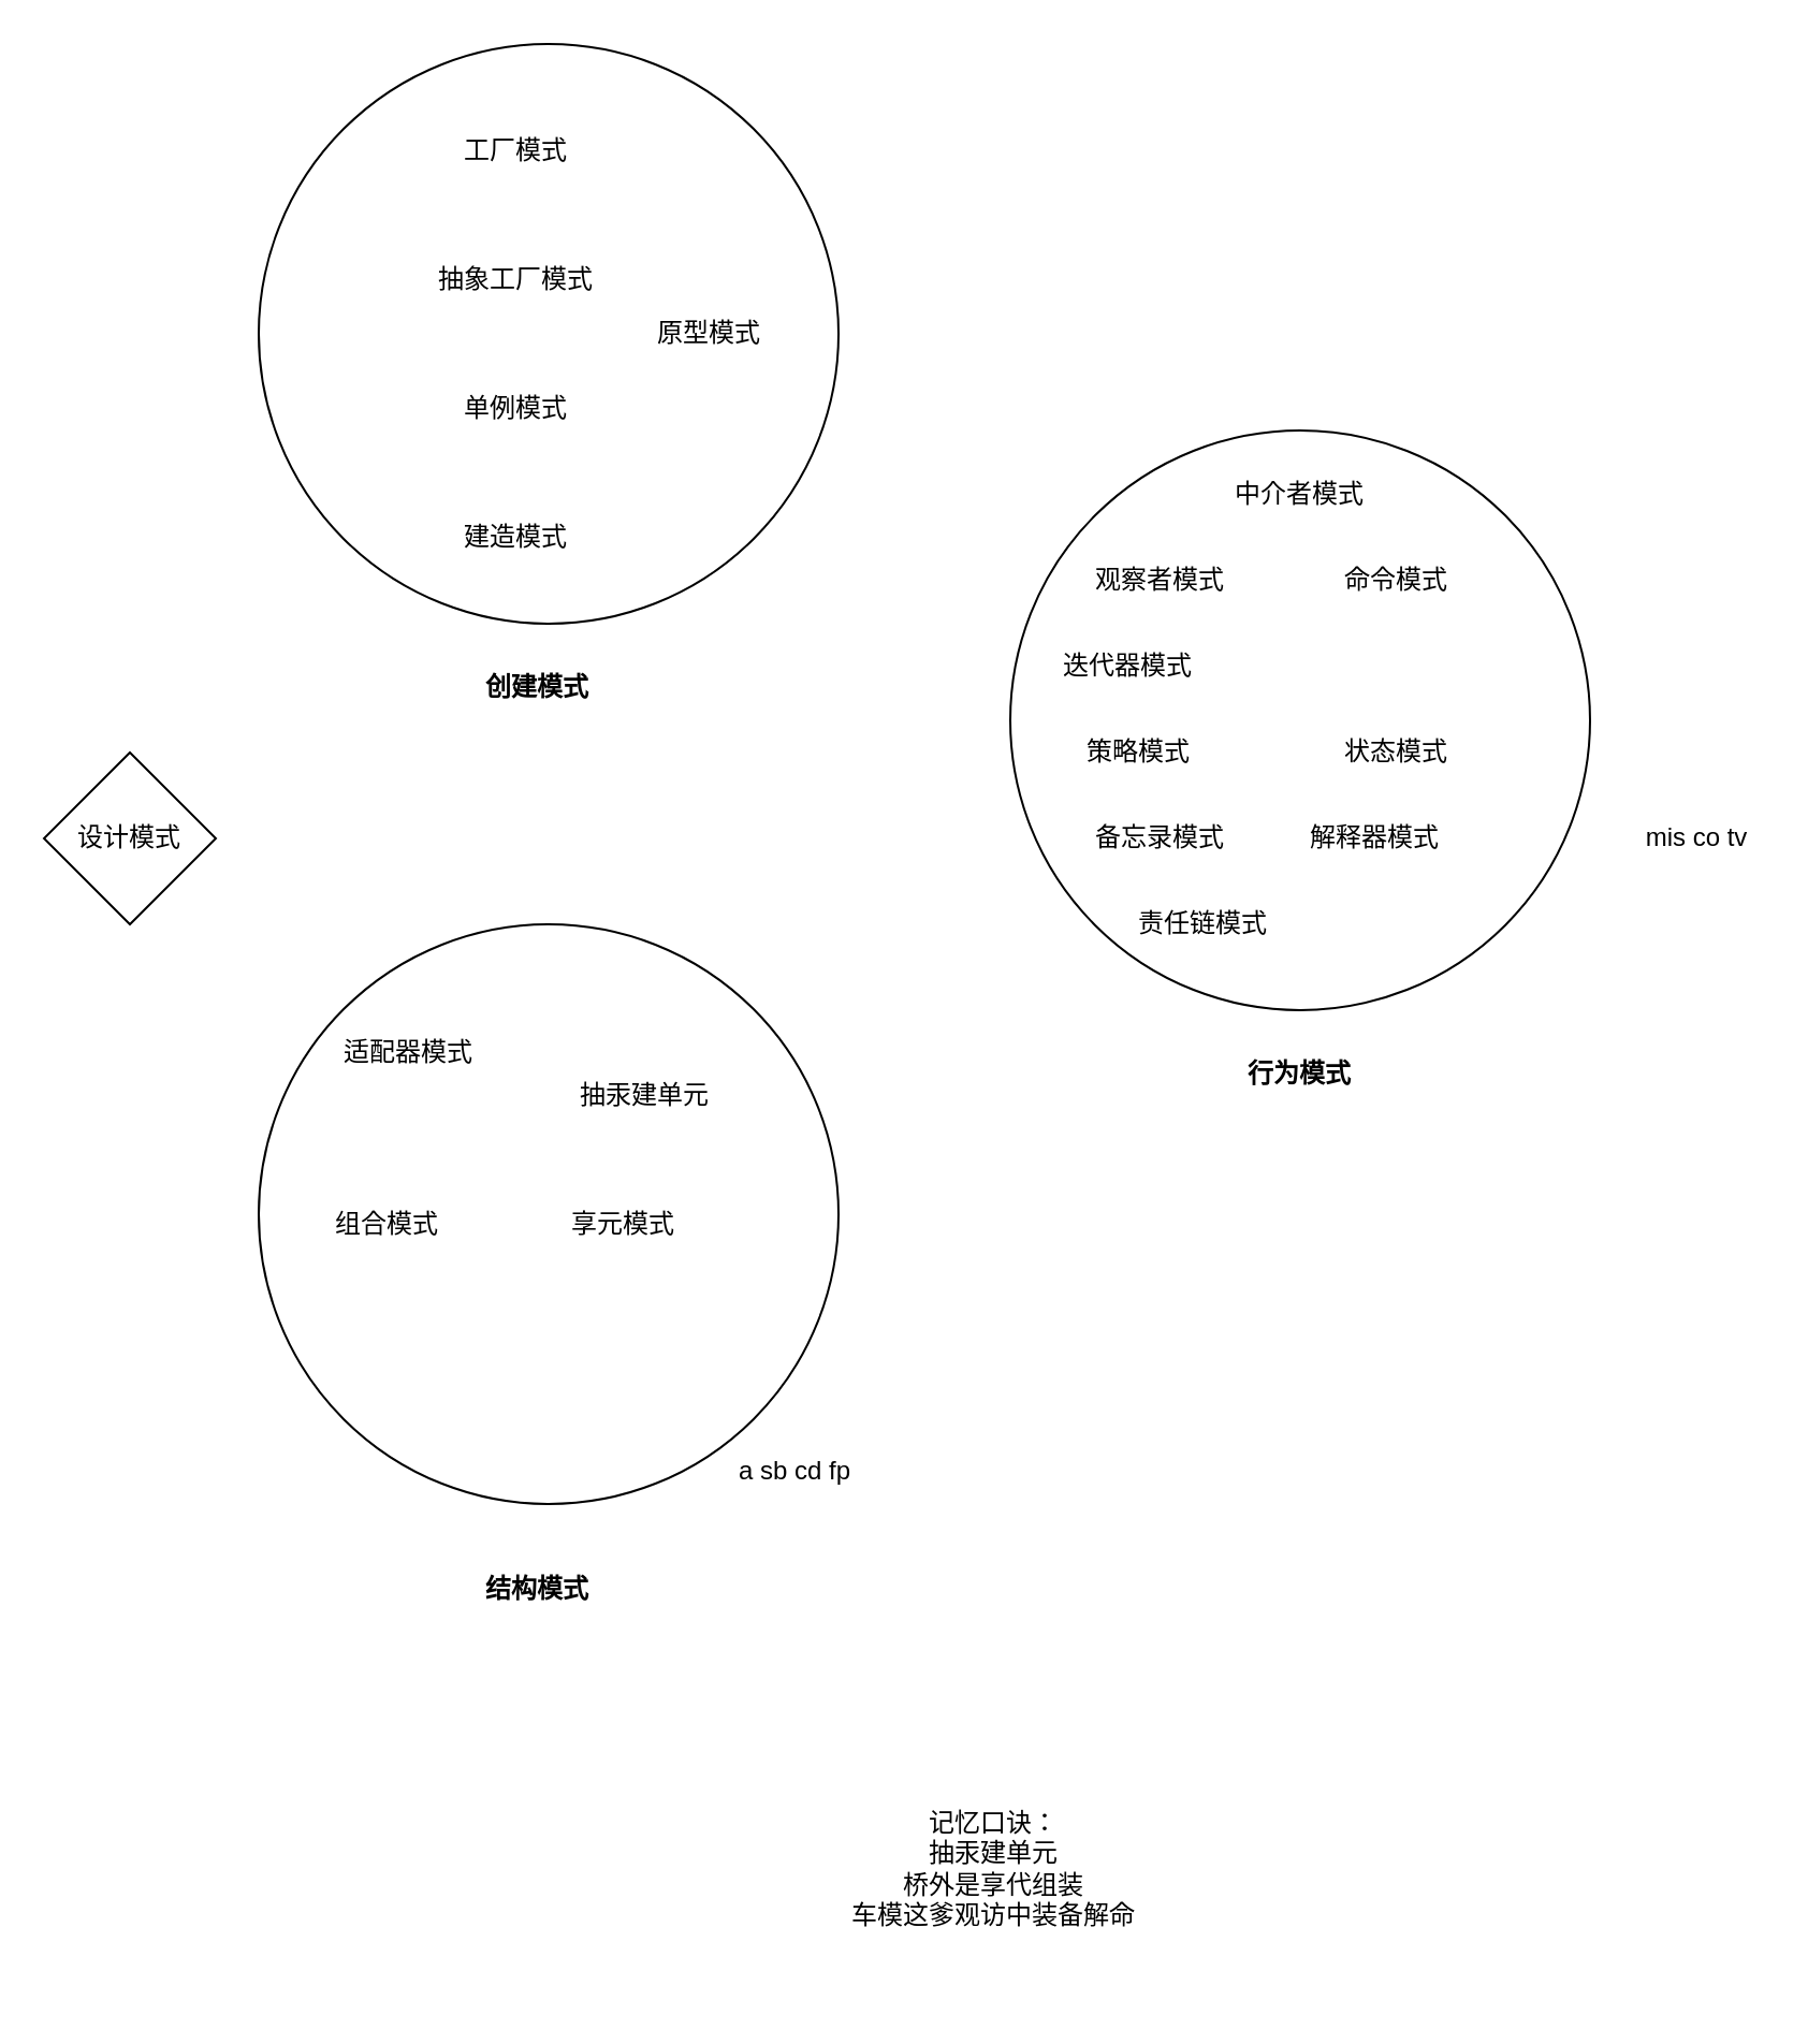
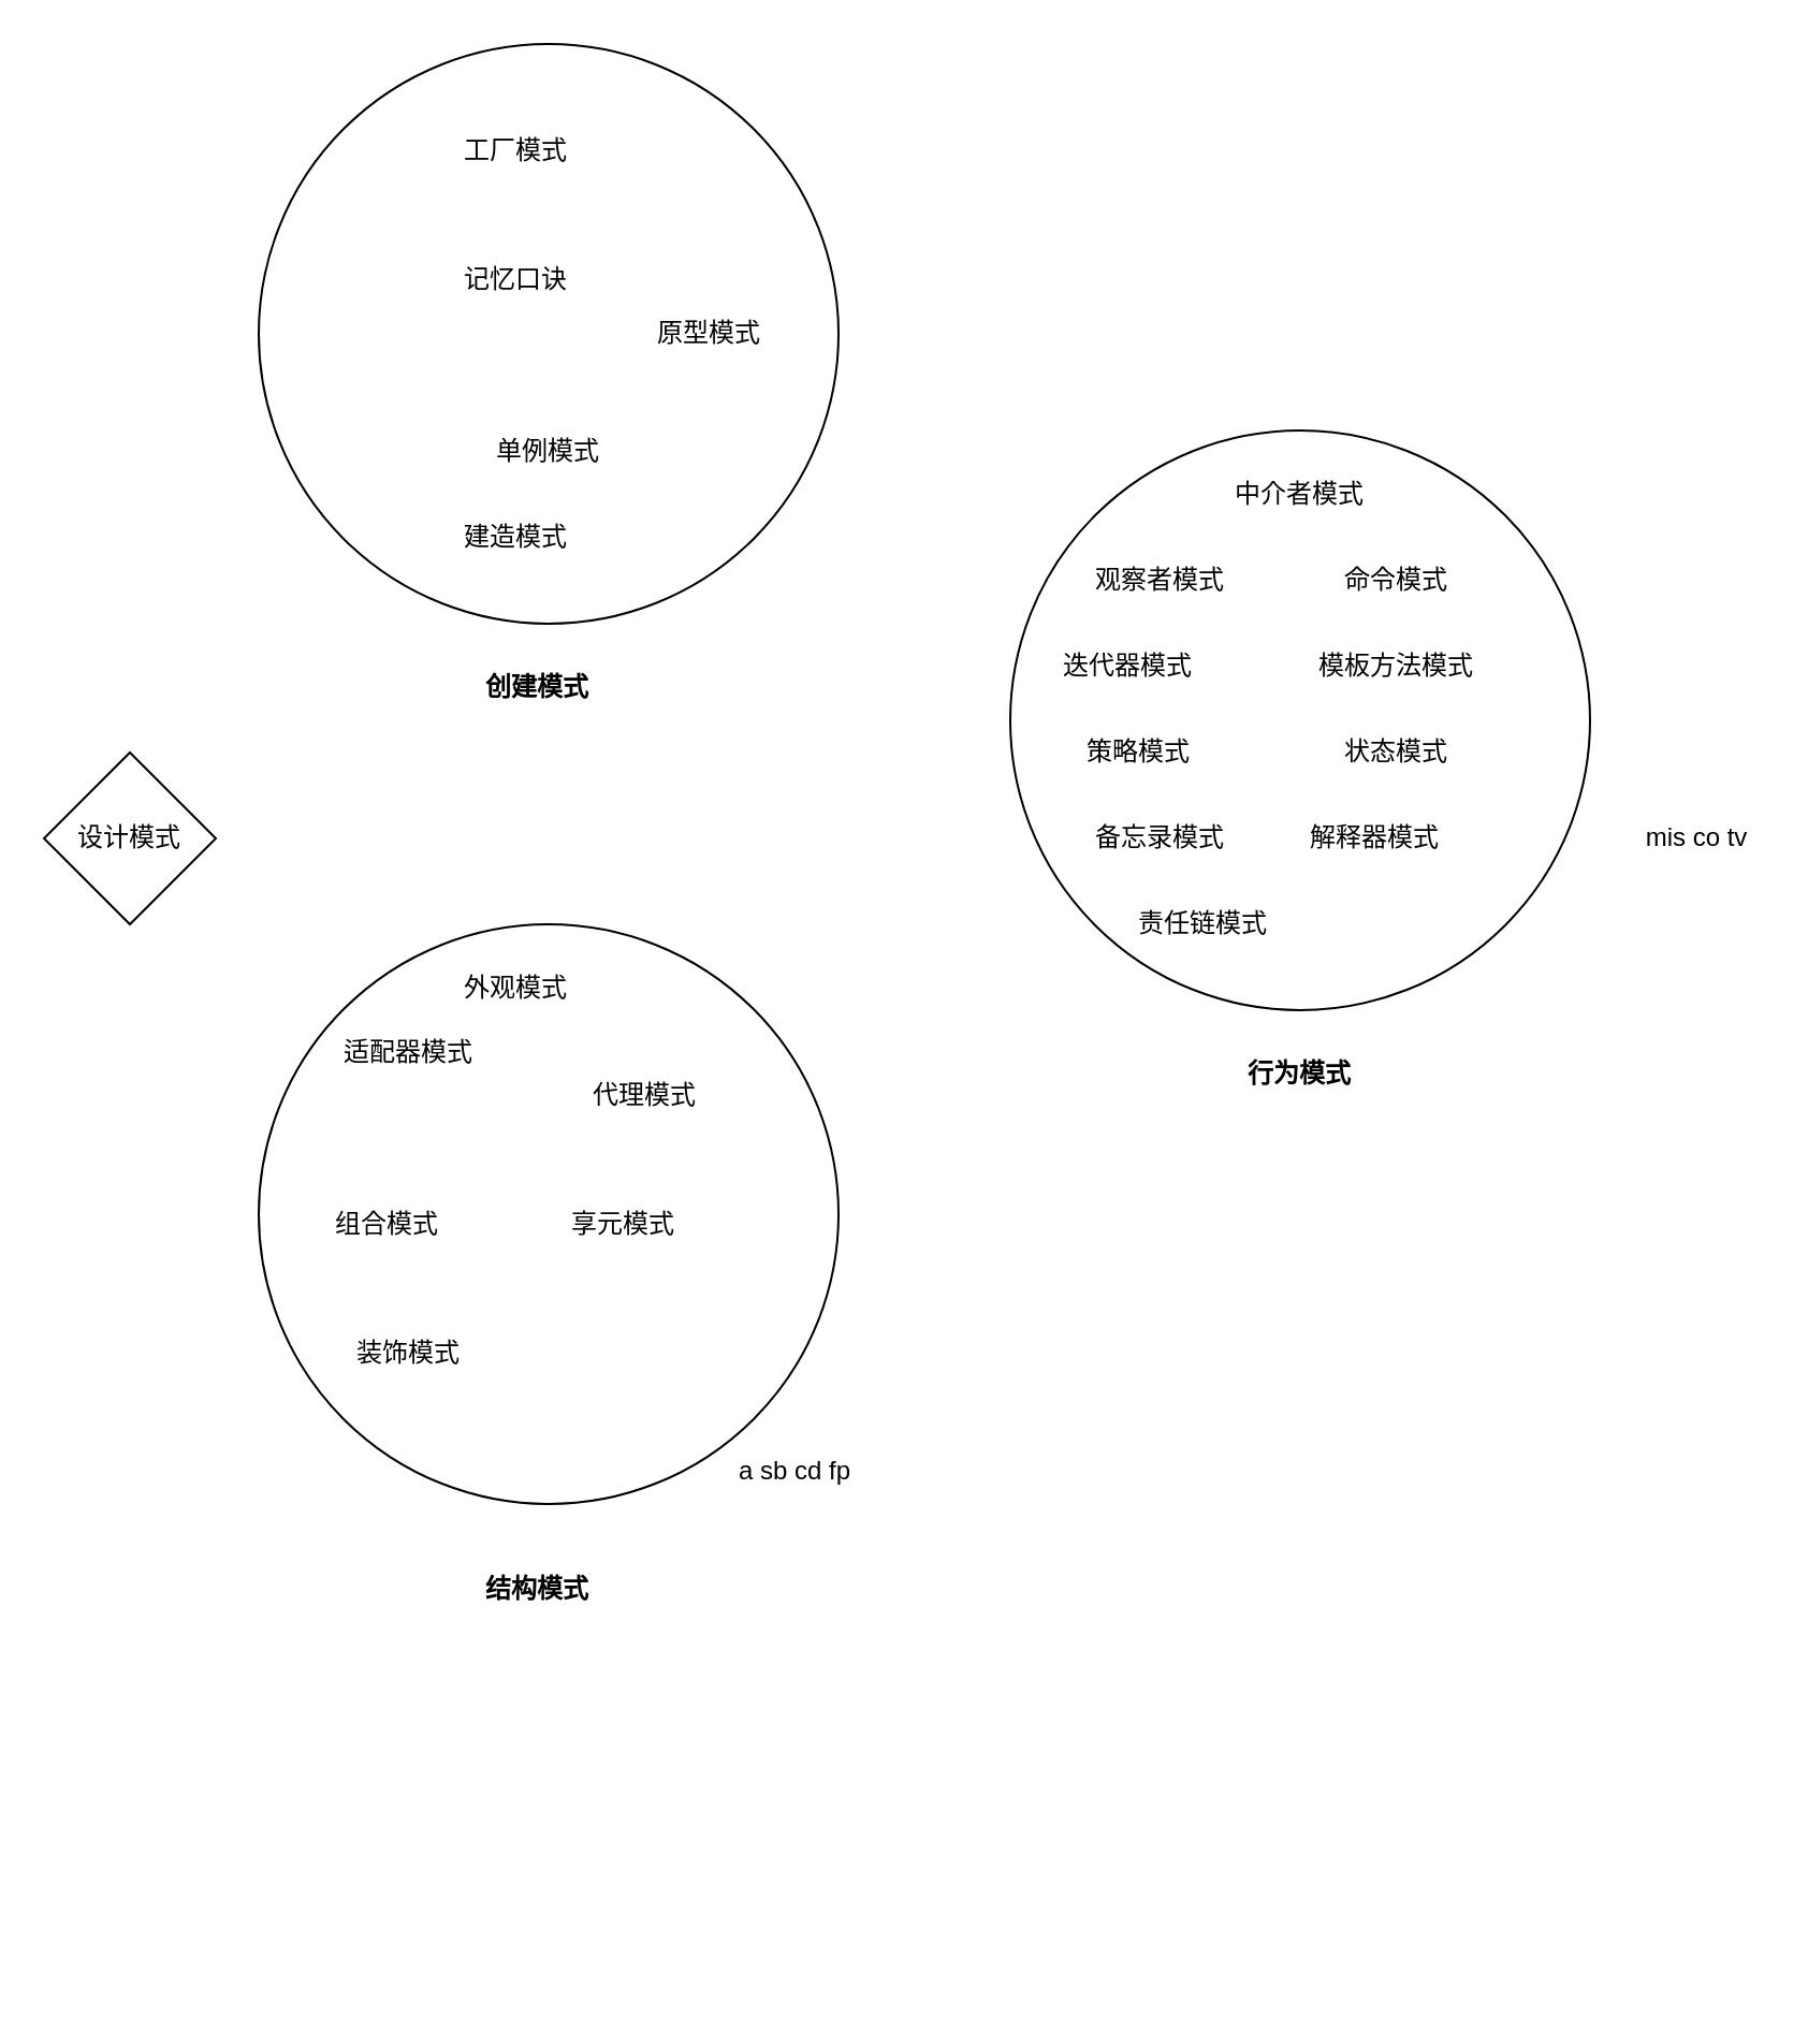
- <mxCell id="7" value="抽象工厂模式" style="text;html=1;strokeColor=none;fillColor=none;align=center;verticalAlign=middle;whiteSpace=wrap;rounded=0;" parent="1" vertex="1"><mxGeometry x="200" y="120" width="80" height="20" as="geometry" /></mxCell>
+ <mxCell id="7" value="记忆口诀" style="text;html=1;strokeColor=none;fillColor=none;align=center;verticalAlign=middle;whiteSpace=wrap;rounded=0;" parent="1" vertex="1"><mxGeometry x="200" y="120" width="80" height="20" as="geometry" /></mxCell>
- <mxCell id="8" value="单例模式" style="text;html=1;strokeColor=none;fillColor=none;align=center;verticalAlign=middle;whiteSpace=wrap;rounded=0;" parent="1" vertex="1"><mxGeometry x="200" y="180" width="80" height="20" as="geometry" /></mxCell>
+ <mxCell id="8" value="单例模式" style="text;html=1;strokeColor=none;fillColor=none;align=center;verticalAlign=middle;whiteSpace=wrap;rounded=0;" parent="1" vertex="1"><mxGeometry x="215" y="200" width="80" height="20" as="geometry" /></mxCell>
+ <mxCell id="24" value="模板方法模式" style="text;html=1;strokeColor=none;fillColor=none;align=center;verticalAlign=middle;whiteSpace=wrap;rounded=0;" parent="1" vertex="1"><mxGeometry x="610" y="300" width="80" height="20" as="geometry" /></mxCell>
+ <mxCell id="15" value="外观模式" style="text;html=1;strokeColor=none;fillColor=none;align=center;verticalAlign=middle;whiteSpace=wrap;rounded=0;" parent="1" vertex="1"><mxGeometry x="200" y="450" width="80" height="20" as="geometry" /></mxCell>
- <mxCell id="17" value="抽汞建单元" style="text;html=1;strokeColor=none;fillColor=none;align=center;verticalAlign=middle;whiteSpace=wrap;rounded=0;" parent="1" vertex="1"><mxGeometry x="260" y="500" width="80" height="20" as="geometry" /></mxCell>
+ <mxCell id="17" value="代理模式" style="text;html=1;strokeColor=none;fillColor=none;align=center;verticalAlign=middle;whiteSpace=wrap;rounded=0;" parent="1" vertex="1"><mxGeometry x="260" y="500" width="80" height="20" as="geometry" /></mxCell>
+ <mxCell id="20" value="装饰模式" style="text;html=1;strokeColor=none;fillColor=none;align=center;verticalAlign=middle;whiteSpace=wrap;rounded=0;" parent="1" vertex="1"><mxGeometry x="150" y="620" width="80" height="20" as="geometry" /></mxCell>
- <mxCell id="30" value="记忆口诀：&lt;br&gt;抽汞建单元&lt;br&gt;桥外是享代组装&lt;br&gt;车模这爹观访中装备解命" style="text;html=1;strokeColor=none;fillColor=none;align=center;verticalAlign=middle;whiteSpace=wrap;rounded=0;" parent="1" vertex="1"><mxGeometry x="235" y="810" width="455" height="120" as="geometry" /></mxCell>
